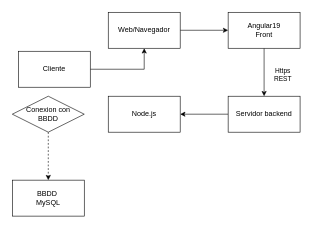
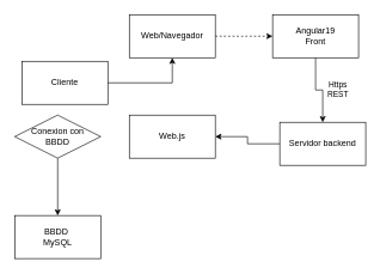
- <mxCell id="4" value="" style="edgeStyle=orthogonalEdgeStyle;rounded=0;orthogonalLoop=1;jettySize=auto;html=1;" edge="1" parent="1" source="5" target="7"><mxGeometry relative="1" as="geometry" /></mxCell>
+ <mxCell id="4" value="" style="edgeStyle=orthogonalEdgeStyle;rounded=0;orthogonalLoop=1;jettySize=auto;html=1;dashed=1;" edge="1" parent="1" source="5" target="7"><mxGeometry relative="1" as="geometry" /></mxCell>
- <mxCell id="10" value="Node.js" style="rounded=0;whiteSpace=wrap;html=1;" vertex="1" parent="1"><mxGeometry x="180" y="160" width="120" height="60" as="geometry" /></mxCell>
+ <mxCell id="10" value="Web.js" style="rounded=0;whiteSpace=wrap;html=1;" vertex="1" parent="1"><mxGeometry x="180" y="160" width="120" height="60" as="geometry" /></mxCell>
- <mxCell id="9" value="Servidor backend" style="rounded=0;whiteSpace=wrap;html=1;" vertex="1" parent="1"><mxGeometry x="380" y="160" width="120" height="60" as="geometry" /></mxCell>
+ <mxCell id="9" value="Servidor backend" style="rounded=0;whiteSpace=wrap;html=1;" vertex="1" parent="1"><mxGeometry x="390" y="170" width="120" height="60" as="geometry" /></mxCell>
- <mxCell id="11" value="" style="edgeStyle=orthogonalEdgeStyle;rounded=0;orthogonalLoop=1;jettySize=auto;html=1;dashed=1;" edge="1" parent="1" source="12" target="13"><mxGeometry relative="1" as="geometry" /></mxCell>
+ <mxCell id="11" value="" style="edgeStyle=orthogonalEdgeStyle;rounded=0;orthogonalLoop=1;jettySize=auto;html=1;" edge="1" parent="1" source="12" target="13"><mxGeometry relative="1" as="geometry" /></mxCell>
